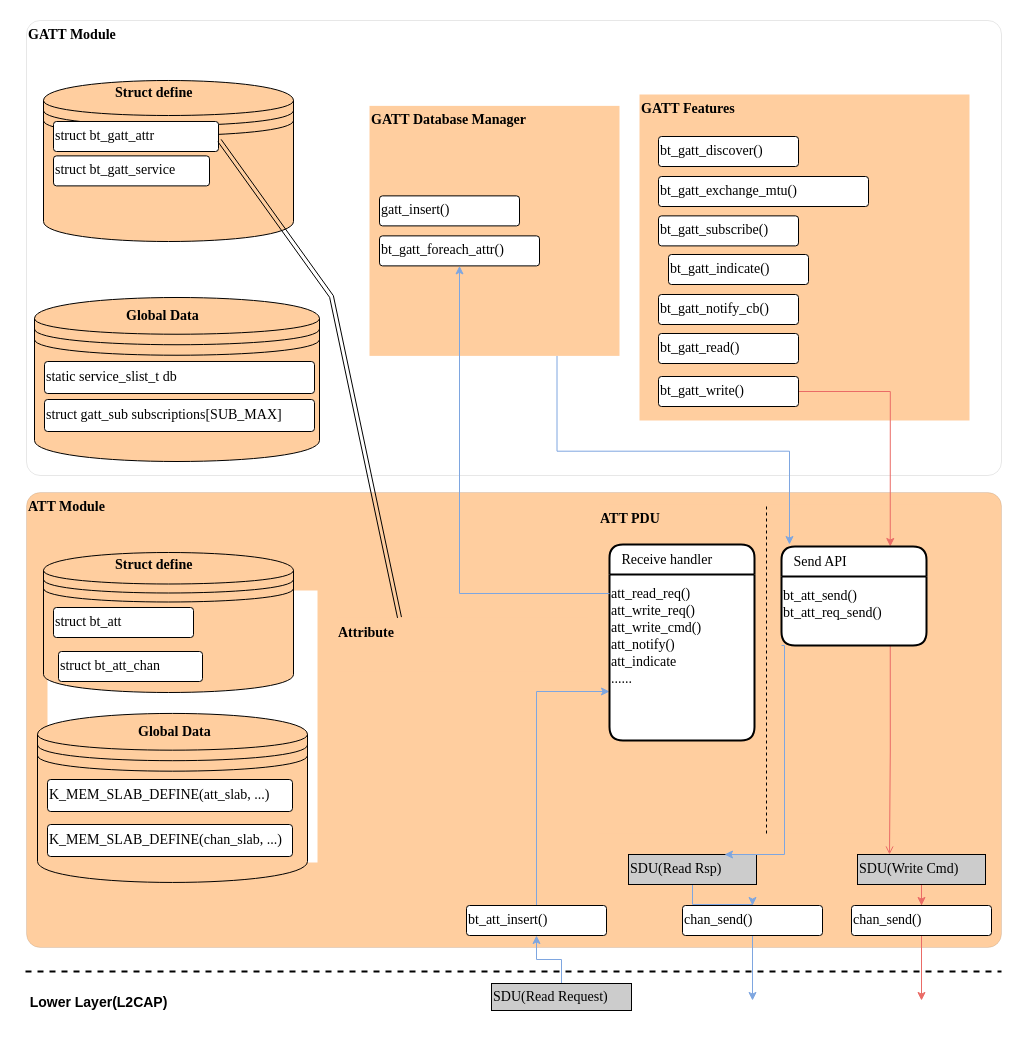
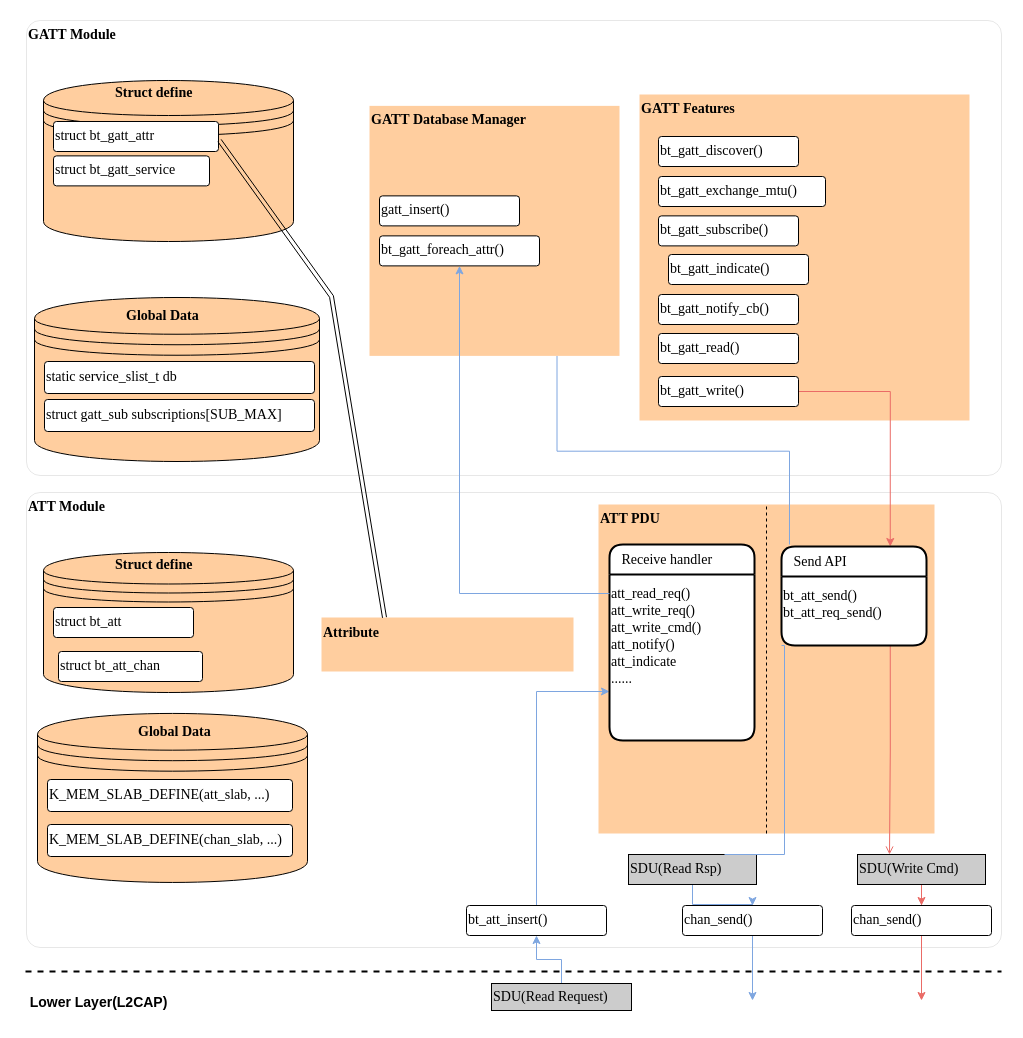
- <mxCell id="54" value="&lt;span style=&quot;font-size: 14px;&quot;&gt;bt_gatt_exchange_mtu()&lt;/span&gt;" style="rounded=1;arcSize=10;whiteSpace=wrap;html=1;align=left;glass=0;sketch=0;fontFamily=consola;fontSource=https%3A%2F%2Ffonts.googleapis.com%2Fcss%3Ffamily%3Dconsola;fontSize=12;strokeColor=default;fillColor=default;gradientColor=none;" parent="1" vertex="1"><mxGeometry x="658" y="176" width="210" height="30" as="geometry" /></mxCell>
+ <mxCell id="54" value="&lt;span style=&quot;font-size: 14px;&quot;&gt;bt_gatt_exchange_mtu()&lt;/span&gt;" style="rounded=1;arcSize=10;whiteSpace=wrap;html=1;align=left;glass=0;sketch=0;fontFamily=consola;fontSource=https%3A%2F%2Ffonts.googleapis.com%2Fcss%3Ffamily%3Dconsola;fontSize=12;strokeColor=default;fillColor=default;gradientColor=none;" parent="1" vertex="1"><mxGeometry x="658" y="176" width="167" height="30" as="geometry" /></mxCell>
- <mxCell id="14" style="edgeStyle=orthogonalEdgeStyle;rounded=0;orthogonalLoop=1;jettySize=auto;html=1;fontSize=14;strokeWidth=1;exitX=0.75;exitY=1;exitDx=0;exitDy=0;entryX=0.055;entryY=-0.02;entryDx=0;entryDy=0;entryPerimeter=0;strokeColor=#7EA6E0;" parent="1" source="15" target="42" edge="1"><mxGeometry relative="1" as="geometry"><mxPoint x="798" y="489" as="targetPoint" /></mxGeometry></mxCell>
+ <mxCell id="14" style="edgeStyle=orthogonalEdgeStyle;rounded=0;orthogonalLoop=1;jettySize=auto;html=1;fontSize=14;strokeWidth=1;exitX=0.75;exitY=1;exitDx=0;exitDy=0;entryX=0.055;entryY=-0.02;entryDx=0;entryDy=0;entryPerimeter=0;strokeColor=#7EA6E0;endArrow=none;" parent="1" source="15" target="42" edge="1"><mxGeometry relative="1" as="geometry"><mxPoint x="798" y="489" as="targetPoint" /></mxGeometry></mxCell>
- <mxCell id="38" value="&lt;b style=&quot;font-family: consola;&quot;&gt;Attribute&lt;/b&gt;" style="rounded=0;whiteSpace=wrap;html=1;fontSize=14;fillColor=#FFCE9F;align=left;verticalAlign=top;strokeColor=none;" parent="1" vertex="1"><mxGeometry x="336" y="617" width="252" height="54" as="geometry" /></mxCell>
+ <mxCell id="38" value="&lt;b style=&quot;font-family: consola;&quot;&gt;Attribute&lt;/b&gt;" style="rounded=0;whiteSpace=wrap;html=1;fontSize=14;fillColor=#FFCE9F;align=left;verticalAlign=top;strokeColor=none;" parent="1" vertex="1"><mxGeometry x="321" y="617" width="252" height="54" as="geometry" /></mxCell>
- <mxCell id="2" value="&lt;font style=&quot;font-size: 14px;&quot;&gt;&lt;b style=&quot;font-size: 14px;&quot;&gt;ATT Module&lt;/b&gt;&lt;/font&gt;" style="rounded=1;whiteSpace=wrap;html=1;fontFamily=consola;fontSource=https%3A%2F%2Ffonts.googleapis.com%2Fcss%3Ffamily%3Dconsola;align=left;verticalAlign=top;arcSize=3;fontSize=14;strokeWidth=0;fillColor=#ffce9f;" parent="1" vertex="1"><mxGeometry x="26" y="492" width="975" height="455" as="geometry" /></mxCell>
+ <mxCell id="2" value="&lt;font style=&quot;font-size: 14px;&quot;&gt;&lt;b style=&quot;font-size: 14px;&quot;&gt;ATT Module&lt;/b&gt;&lt;/font&gt;" style="rounded=1;whiteSpace=wrap;html=1;fontFamily=consola;fontSource=https%3A%2F%2Ffonts.googleapis.com%2Fcss%3Ffamily%3Dconsola;align=left;verticalAlign=top;arcSize=3;fontSize=14;strokeWidth=0;" parent="1" vertex="1"><mxGeometry x="26" y="492" width="975" height="455" as="geometry" /></mxCell>
- <mxCell id="40" style="edgeStyle=orthogonalEdgeStyle;rounded=0;orthogonalLoop=1;jettySize=auto;html=1;entryX=0.75;entryY=0;entryDx=0;entryDy=0;fontSize=14;strokeWidth=1;exitX=0;exitY=1;exitDx=0;exitDy=0;strokeColor=#7EA6E0;" parent="1" source="42" target="24" edge="1"><mxGeometry relative="1" as="geometry"><Array as="points"><mxPoint x="784" y="645" /></Array></mxGeometry></mxCell>
+ <mxCell id="40" style="edgeStyle=orthogonalEdgeStyle;rounded=0;orthogonalLoop=1;jettySize=auto;html=1;entryX=0.75;entryY=0;entryDx=0;entryDy=0;fontSize=14;strokeWidth=1;exitX=0;exitY=1;exitDx=0;exitDy=0;strokeColor=#7EA6E0;endArrow=none;" parent="1" source="42" target="24" edge="1"><mxGeometry relative="1" as="geometry"><Array as="points"><mxPoint x="784" y="645" /></Array></mxGeometry></mxCell>
